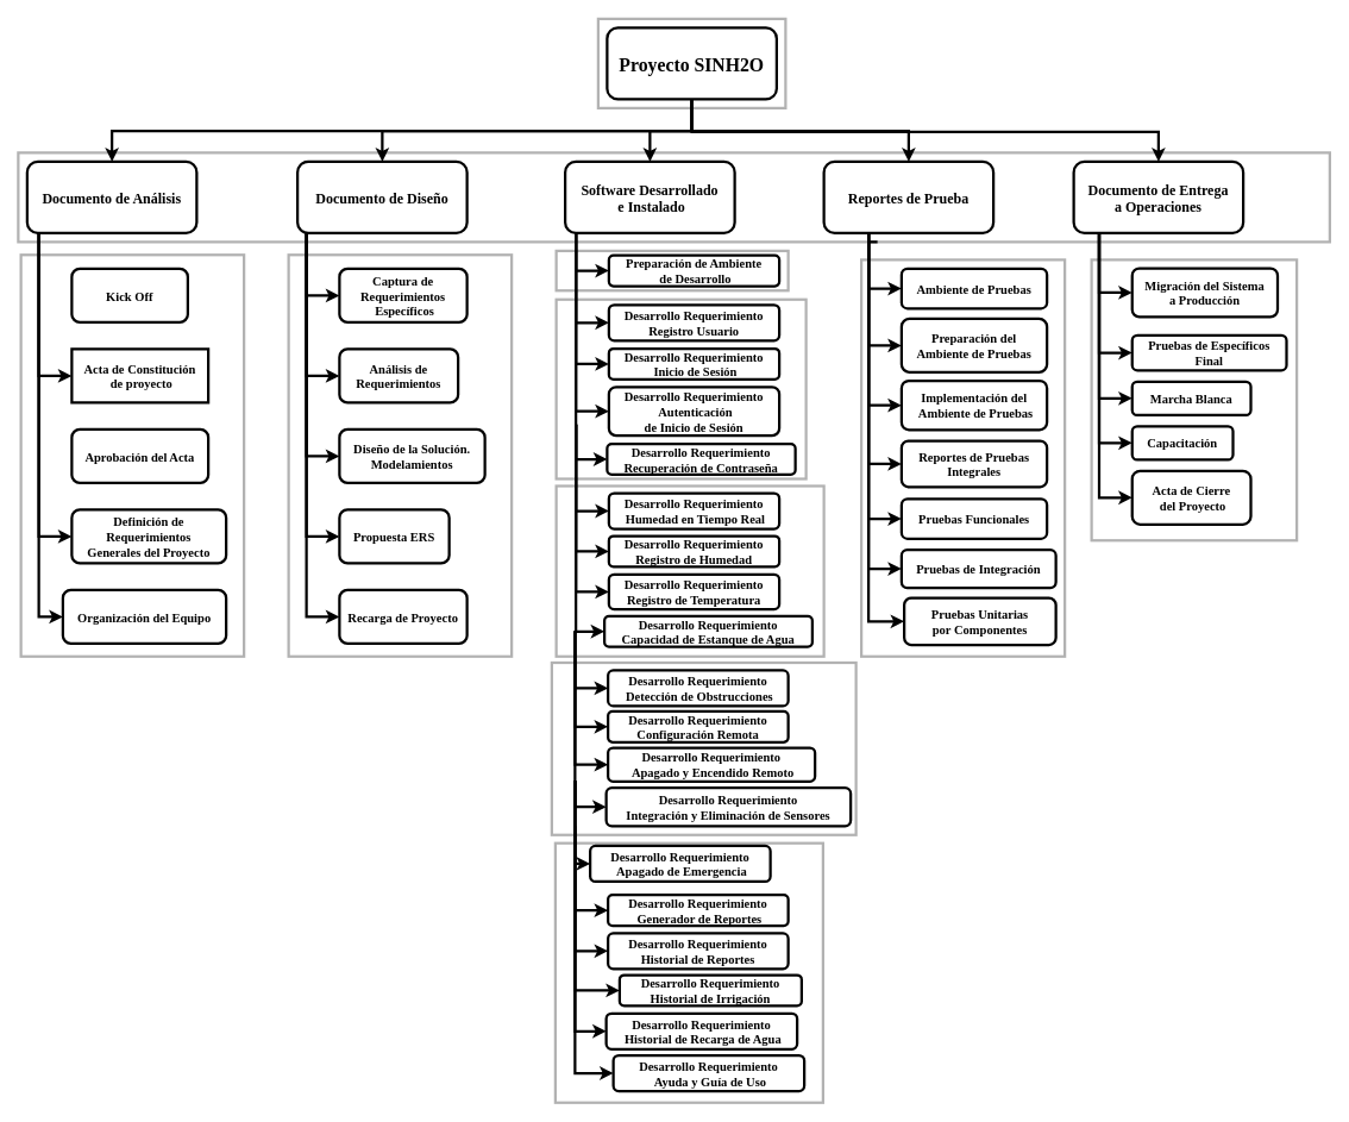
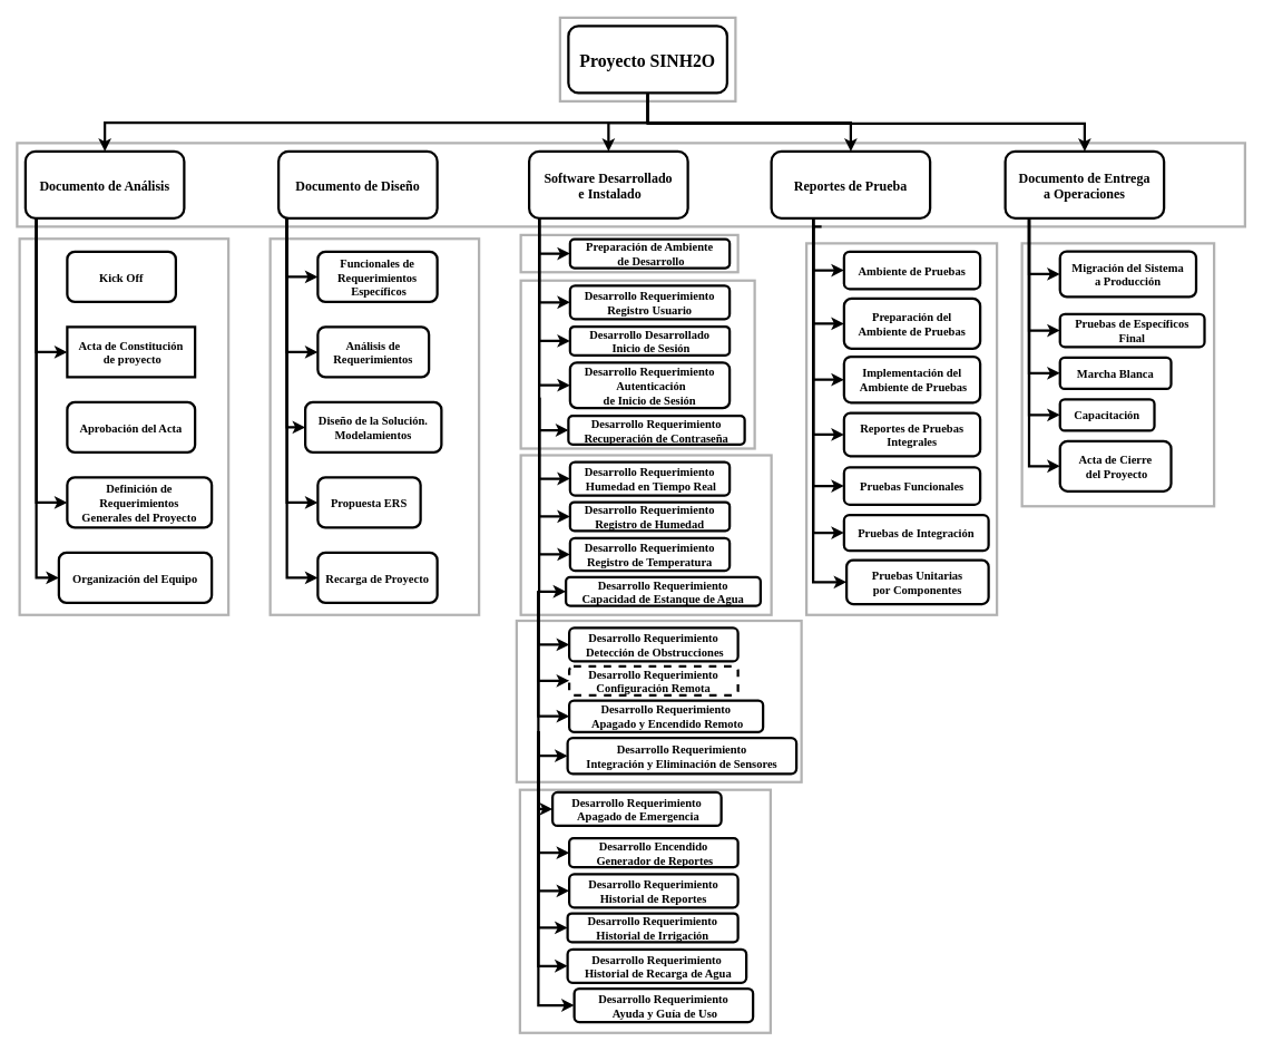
- <mxCell id="17" value="" style="edgeStyle=elbowEdgeStyle;elbow=vertical;strokeWidth=3;rounded=0;shadow=0;labelBackgroundColor=none;fontColor=default;fontSize=14;fontStyle=1" parent="1" source="6" target="10" edge="1"><mxGeometry x="347" y="225.5" width="100" height="100" as="geometry"><mxPoint x="785" y="120.5" as="sourcePoint" /><mxPoint x="1390" y="190.5" as="targetPoint" /></mxGeometry></mxCell>
- <mxCell id="26" value="Captura de &#10;Requerimientos&#10; Específicos" style="rounded=1;fontStyle=1;fontFamily=Tahoma;fontSize=14;strokeWidth=3;shadow=0;labelBackgroundColor=none;" vertex="1" parent="1"><mxGeometry x="380" y="300.5" width="143" height="60" as="geometry" /></mxCell>
+ <mxCell id="26" value="Funcionales de &#10;Requerimientos&#10; Específicos" style="rounded=1;fontStyle=1;fontFamily=Tahoma;fontSize=14;strokeWidth=3;shadow=0;labelBackgroundColor=none;" vertex="1" parent="1"><mxGeometry x="380" y="300.5" width="143" height="60" as="geometry" /></mxCell>
- <mxCell id="39" value="Desarrollo Requerimiento&#10; Inicio de Sesión" style="rounded=1;fontStyle=1;fontFamily=Tahoma;fontSize=14;strokeWidth=3;shadow=0;labelBackgroundColor=none;" vertex="1" parent="1"><mxGeometry x="682" y="390" width="191" height="34.5" as="geometry" /></mxCell>
+ <mxCell id="39" value="Desarrollo Desarrollado&#10; Inicio de Sesión" style="rounded=1;fontStyle=1;fontFamily=Tahoma;fontSize=14;strokeWidth=3;shadow=0;labelBackgroundColor=none;" vertex="1" parent="1"><mxGeometry x="682" y="390" width="191" height="34.5" as="geometry" /></mxCell>
- <mxCell id="28" value="Diseño de la Solución. &#10;Modelamientos" style="rounded=1;fontStyle=1;fontFamily=Tahoma;fontSize=14;strokeWidth=3;shadow=0;labelBackgroundColor=none;" vertex="1" parent="1"><mxGeometry x="380" y="480.5" width="163" height="60" as="geometry" /></mxCell>
+ <mxCell id="28" value="Diseño de la Solución. &#10;Modelamientos" style="rounded=1;fontStyle=1;fontFamily=Tahoma;fontSize=14;strokeWidth=3;shadow=0;labelBackgroundColor=none;" vertex="1" parent="1"><mxGeometry x="365" y="480.5" width="163" height="60" as="geometry" /></mxCell>
- <mxCell id="82" value="Desarrollo Requerimiento &#10;Configuración Remota" style="rounded=1;fontStyle=1;fontFamily=Tahoma;fontSize=14;strokeWidth=3;shadow=0;labelBackgroundColor=none;" vertex="1" parent="1"><mxGeometry x="681" y="796.5" width="202" height="34.5" as="geometry" /></mxCell>
+ <mxCell id="82" value="Desarrollo Requerimiento &#10;Configuración Remota" style="rounded=1;fontStyle=1;fontFamily=Tahoma;fontSize=14;strokeWidth=3;shadow=0;labelBackgroundColor=none;dashed=1;" vertex="1" parent="1"><mxGeometry x="681" y="796.5" width="202" height="34.5" as="geometry" /></mxCell>
- <mxCell id="91" value="Desarrollo Requerimiento&#10; Generador de Reportes" style="rounded=1;fontStyle=1;fontFamily=Tahoma;fontSize=14;strokeWidth=3;shadow=0;labelBackgroundColor=none;" vertex="1" parent="1"><mxGeometry x="681" y="1002.25" width="202" height="34.5" as="geometry" /></mxCell>
+ <mxCell id="91" value="Desarrollo Encendido&#10; Generador de Reportes" style="rounded=1;fontStyle=1;fontFamily=Tahoma;fontSize=14;strokeWidth=3;shadow=0;labelBackgroundColor=none;" vertex="1" parent="1"><mxGeometry x="681" y="1002.25" width="202" height="34.5" as="geometry" /></mxCell>
- <mxCell id="93" value="Desarrollo Requerimiento &#10;Historial de Irrigación" style="rounded=1;fontStyle=1;fontFamily=Tahoma;fontSize=14;strokeWidth=3;shadow=0;labelBackgroundColor=none;" vertex="1" parent="1"><mxGeometry x="694" y="1092" width="204" height="34.5" as="geometry" /></mxCell>
+ <mxCell id="93" value="Desarrollo Requerimiento &#10;Historial de Irrigación" style="rounded=1;fontStyle=1;fontFamily=Tahoma;fontSize=14;strokeWidth=3;shadow=0;labelBackgroundColor=none;" vertex="1" parent="1"><mxGeometry x="679" y="1092" width="204" height="34.5" as="geometry" /></mxCell>
